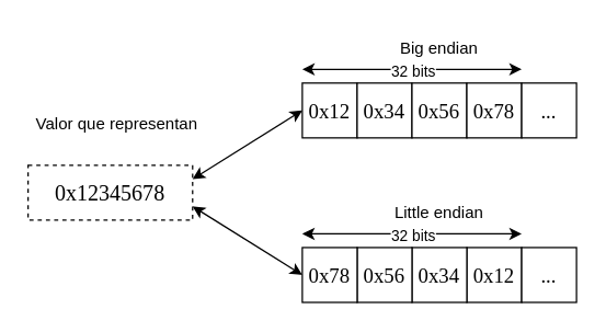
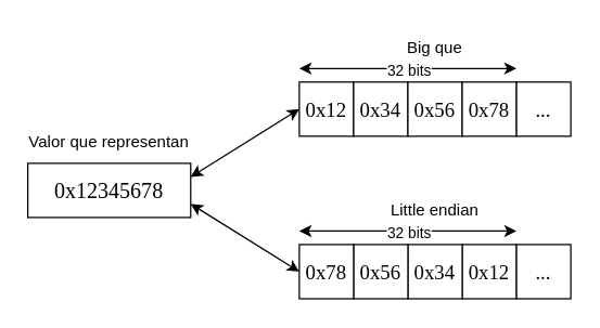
- <mxCell id="20" value="Big endian" style="text;html=1;align=center;verticalAlign=middle;whiteSpace=wrap;rounded=0;" vertex="1" parent="1"><mxGeometry x="220" y="20" width="200" height="30" as="geometry" /></mxCell>
+ <mxCell id="20" value="Big que" style="text;html=1;align=center;verticalAlign=middle;whiteSpace=wrap;rounded=0;" vertex="1" parent="1"><mxGeometry x="220" y="20" width="200" height="30" as="geometry" /></mxCell>
- <mxCell id="19" value="Valor que representan" style="text;html=1;align=center;verticalAlign=middle;whiteSpace=wrap;rounded=0;" vertex="1" parent="1"><mxGeometry x="25" y="75" width="120" height="30" as="geometry" /></mxCell>
+ <mxCell id="19" value="Valor que representan" style="text;html=1;align=center;verticalAlign=middle;whiteSpace=wrap;rounded=0;" vertex="1" parent="1"><mxGeometry x="20" y="90" width="120" height="30" as="geometry" /></mxCell>
- <mxCell id="2" value="&lt;font style=&quot;font-size: 16px;&quot; face=&quot;Fira Code&quot;&gt;0x12345678&lt;/font&gt;" style="rounded=0;whiteSpace=wrap;html=1;dashed=1;" vertex="1" parent="1"><mxGeometry x="20" y="120" width="120" height="40" as="geometry" /></mxCell>
+ <mxCell id="2" value="&lt;font style=&quot;font-size: 16px;&quot; face=&quot;Fira Code&quot;&gt;0x12345678&lt;/font&gt;" style="rounded=0;whiteSpace=wrap;html=1;" vertex="1" parent="1"><mxGeometry x="20" y="120" width="120" height="40" as="geometry" /></mxCell>
